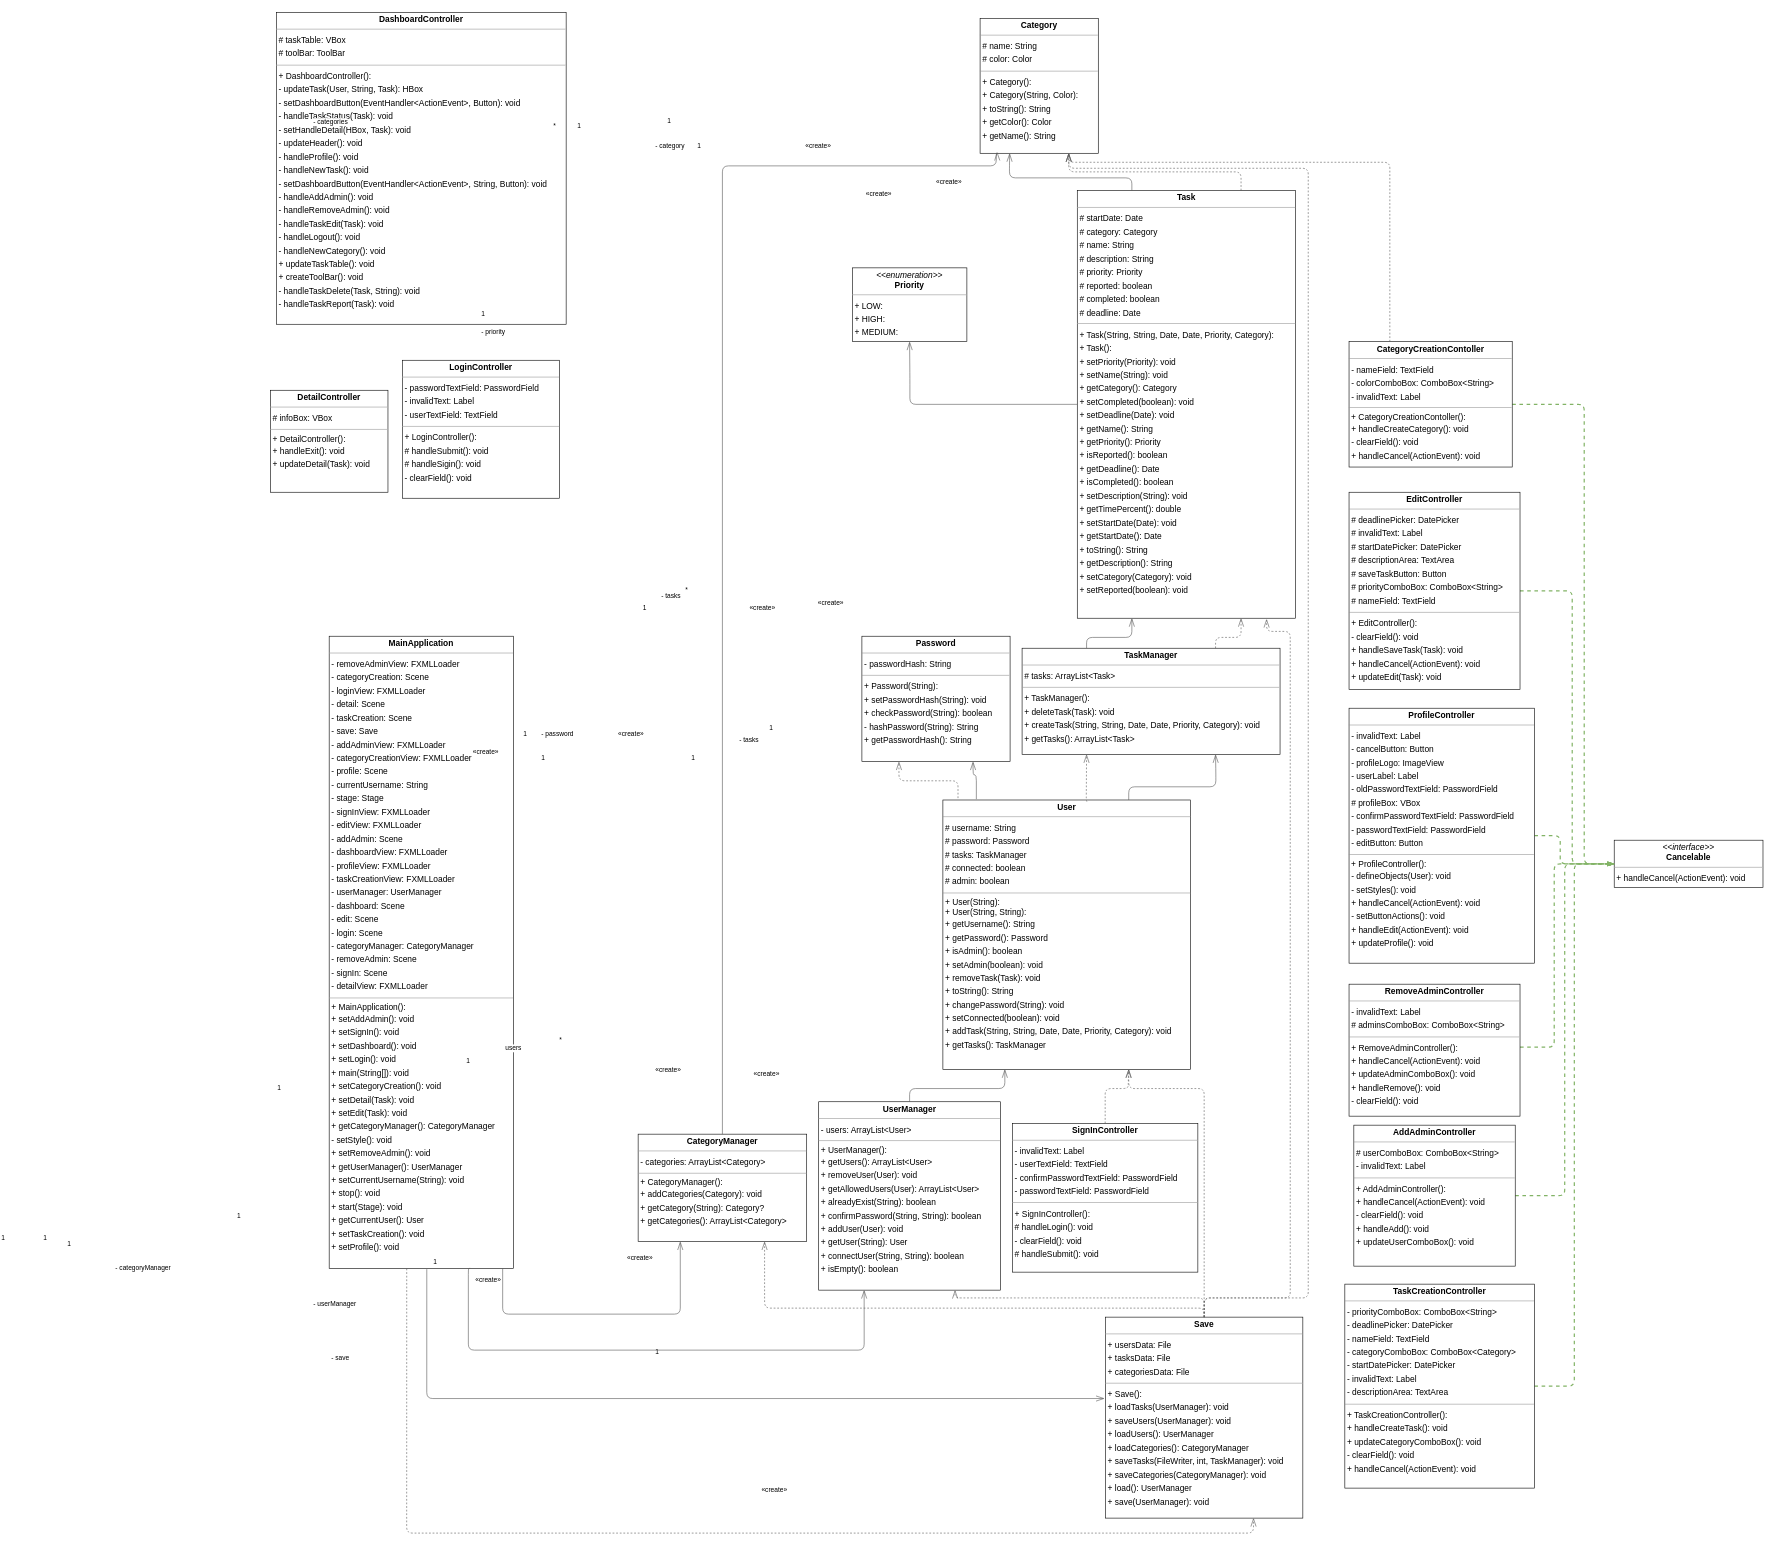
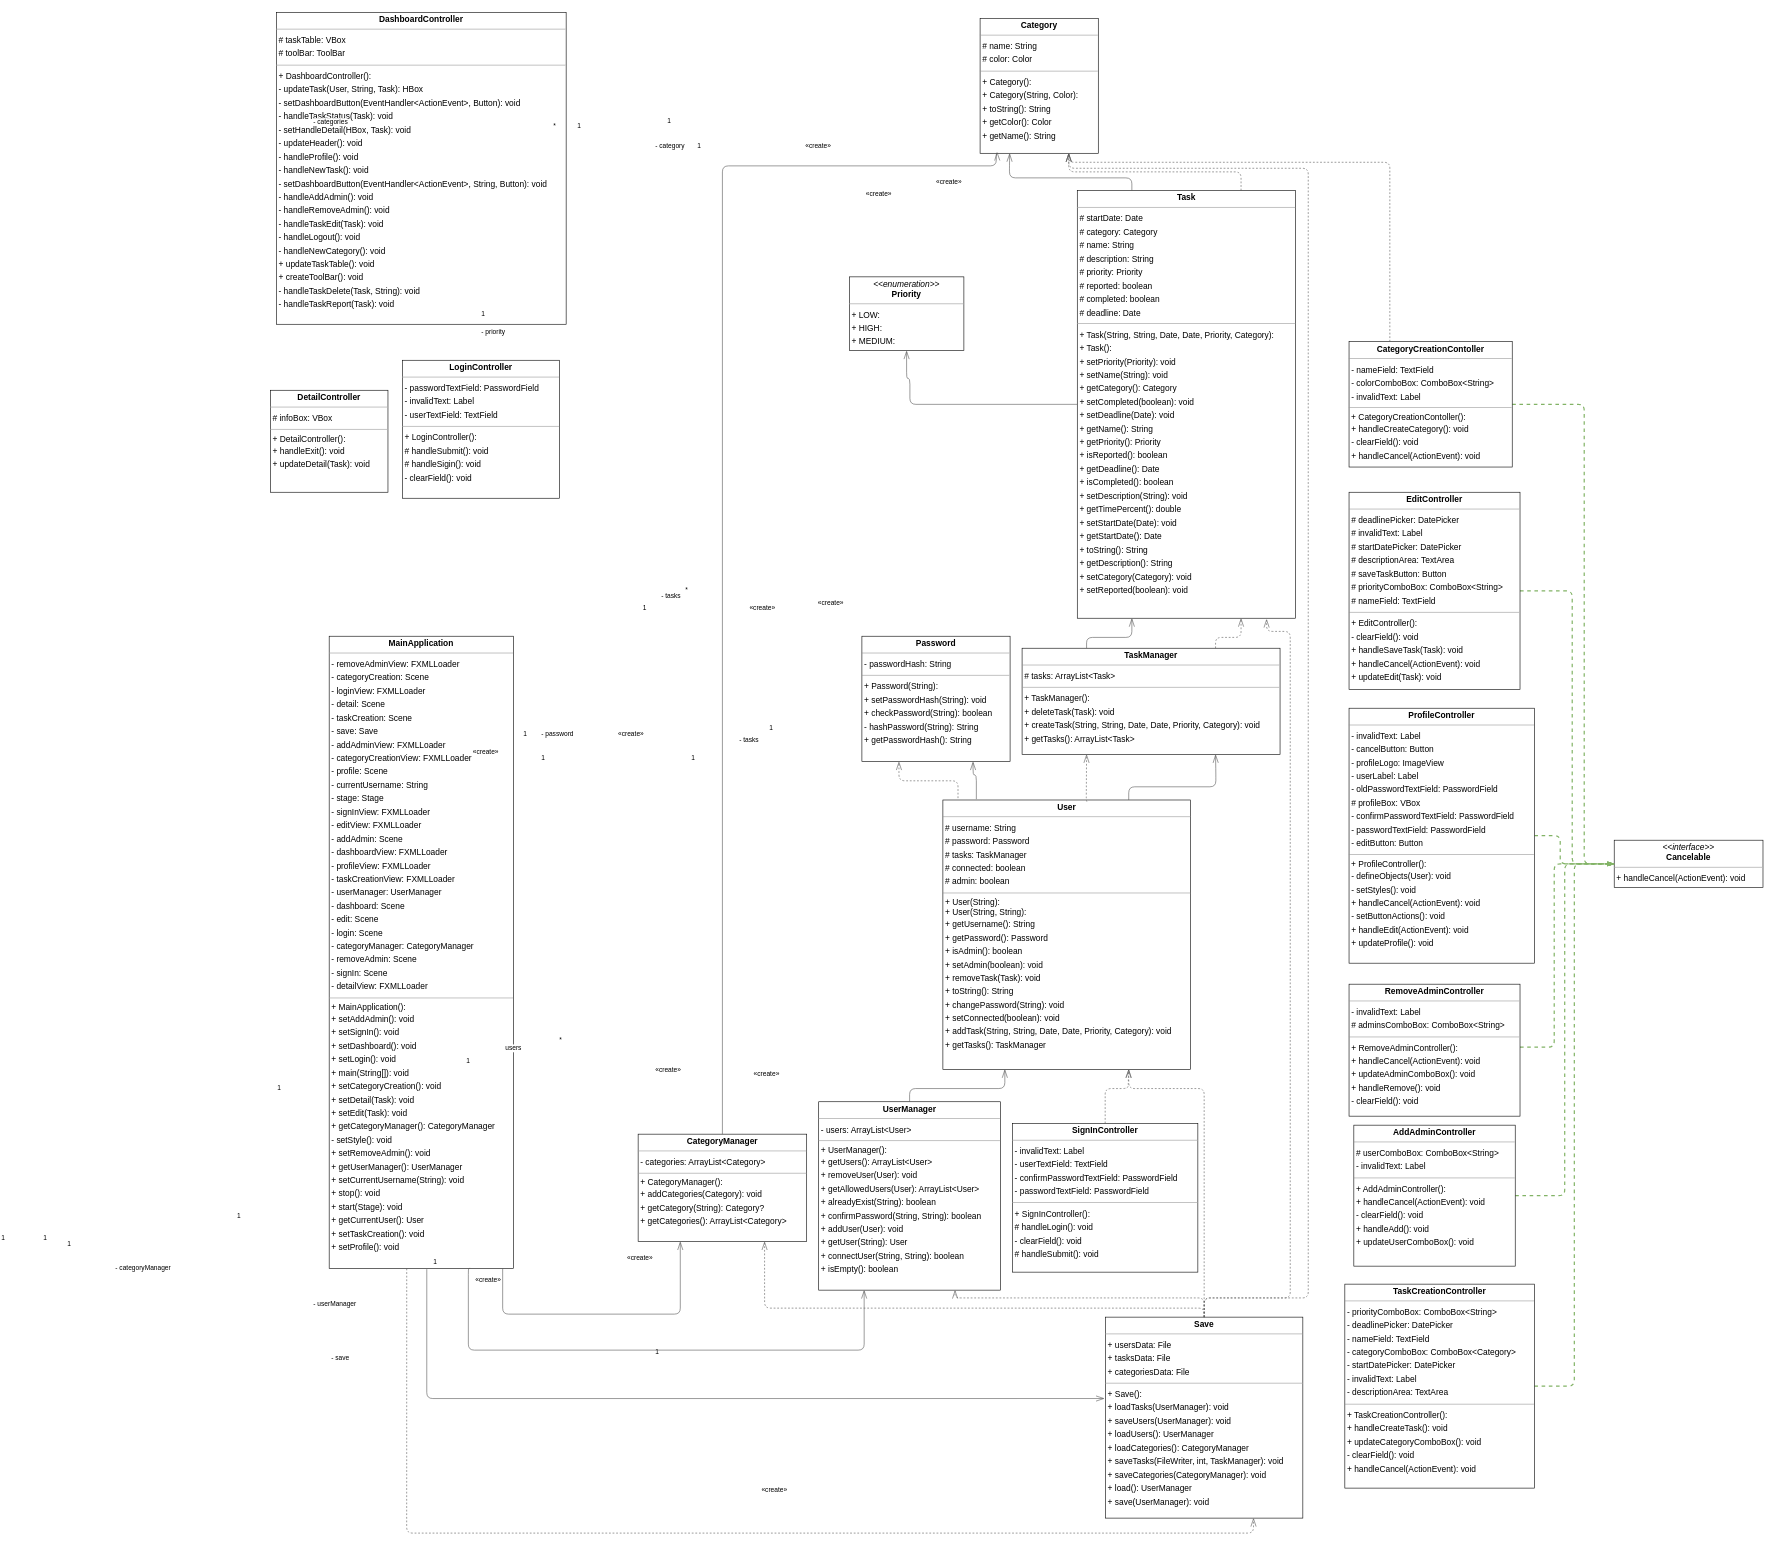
- <mxCell id="16" value="&lt;p style=&quot;margin:0px;margin-top:4px;text-align:center;&quot;&gt;&lt;i&gt;&amp;lt;&amp;lt;enumeration&amp;gt;&amp;gt;&lt;/i&gt;&lt;br&gt;&lt;b&gt;Priority&lt;/b&gt;&lt;/p&gt;&lt;hr size=&quot;1&quot;&gt;&lt;p style=&quot;margin:0 0 0 4px;line-height:1.6;&quot;&gt;&lt;/p&gt;&lt;p style=&quot;margin:0 0 0 4px;line-height:1.6;&quot;&gt;+ LOW: &lt;br&gt;+ HIGH: &lt;br&gt;+ MEDIUM:&lt;/p&gt;" style="verticalAlign=top;align=left;overflow=fill;fontSize=14;fontFamily=Helvetica;html=1;rounded=0;shadow=0;comic=0;labelBackgroundColor=none;strokeWidth=1;" parent="1" vertex="1"><mxGeometry x="990" y="446" width="191" height="123" as="geometry" /></mxCell>
+ <mxCell id="16" value="&lt;p style=&quot;margin:0px;margin-top:4px;text-align:center;&quot;&gt;&lt;i&gt;&amp;lt;&amp;lt;enumeration&amp;gt;&amp;gt;&lt;/i&gt;&lt;br&gt;&lt;b&gt;Priority&lt;/b&gt;&lt;/p&gt;&lt;hr size=&quot;1&quot;&gt;&lt;p style=&quot;margin:0 0 0 4px;line-height:1.6;&quot;&gt;&lt;/p&gt;&lt;p style=&quot;margin:0 0 0 4px;line-height:1.6;&quot;&gt;+ LOW: &lt;br&gt;+ HIGH: &lt;br&gt;+ MEDIUM:&lt;/p&gt;" style="verticalAlign=top;align=left;overflow=fill;fontSize=14;fontFamily=Helvetica;html=1;rounded=0;shadow=0;comic=0;labelBackgroundColor=none;strokeWidth=1;" parent="1" vertex="1"><mxGeometry x="985" y="461" width="191" height="123" as="geometry" /></mxCell>
